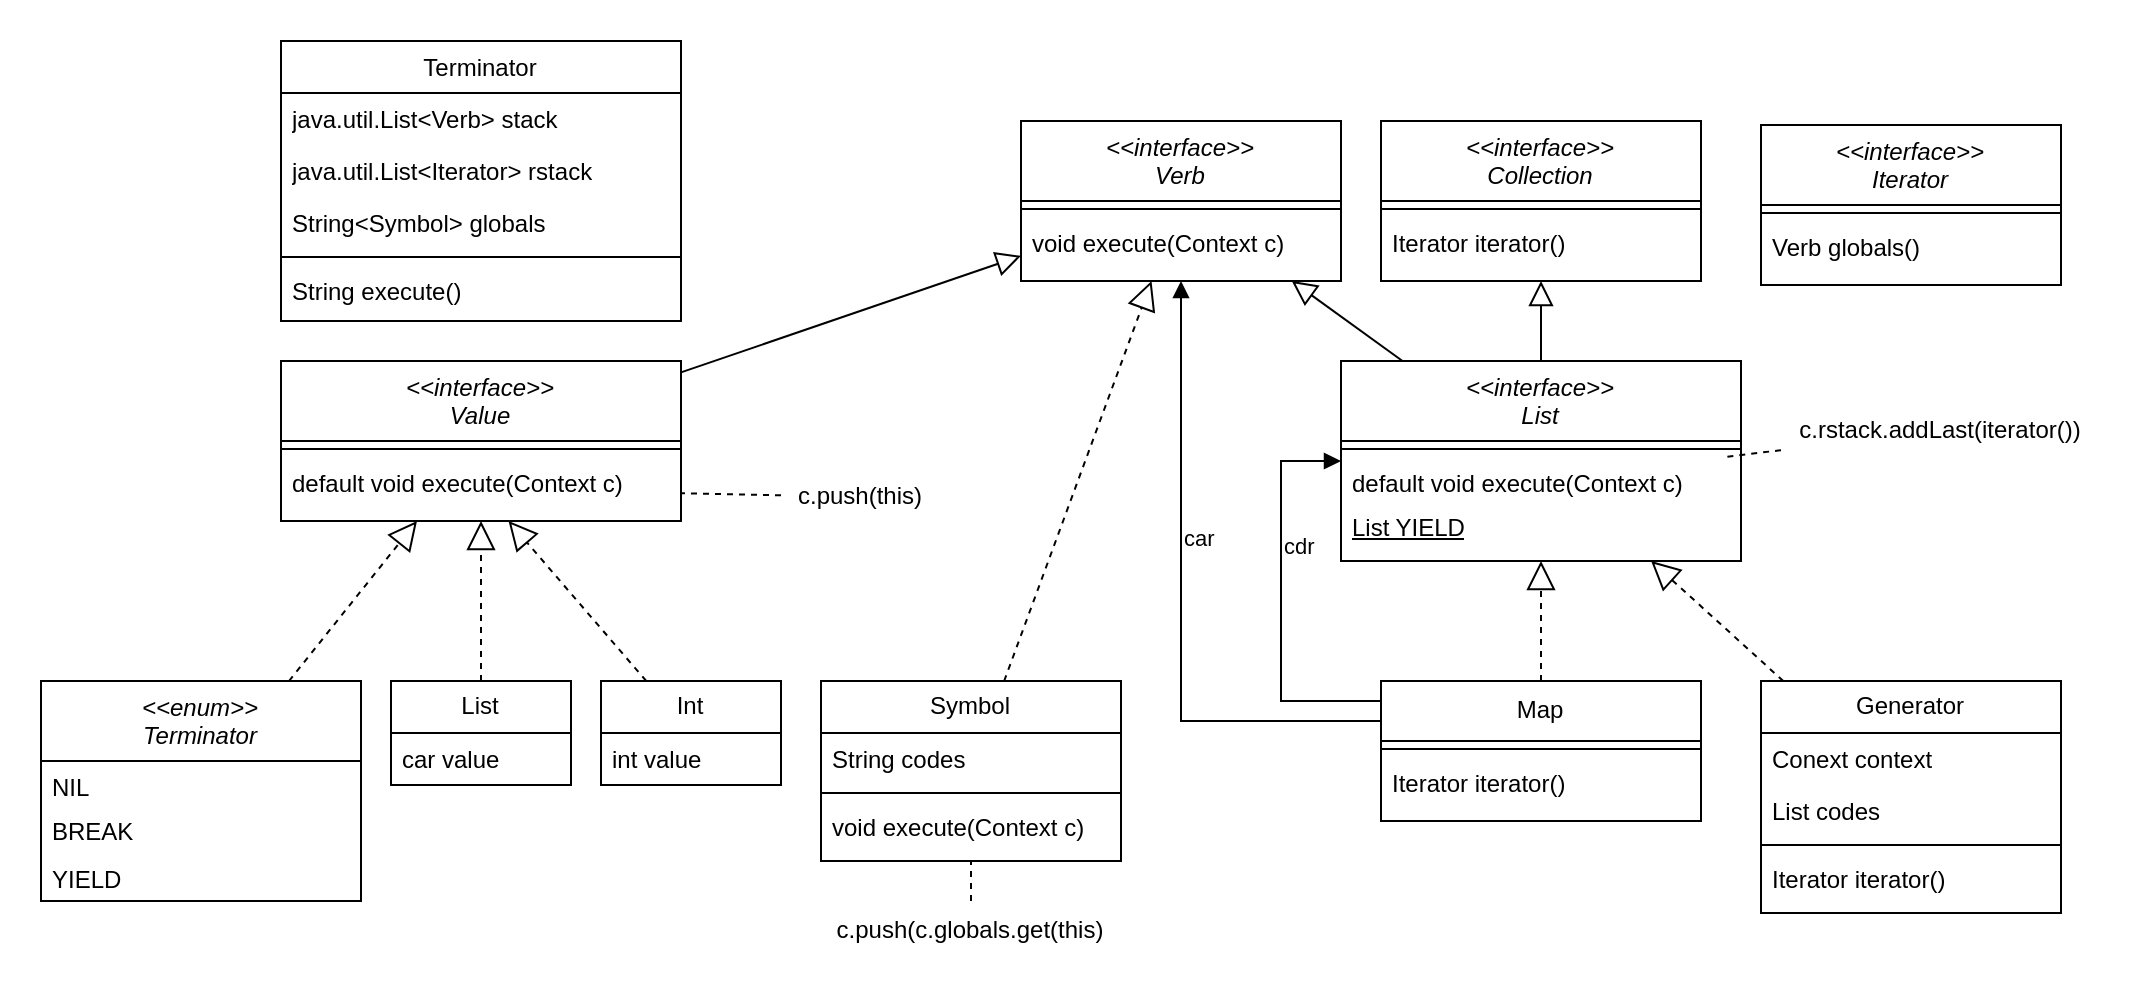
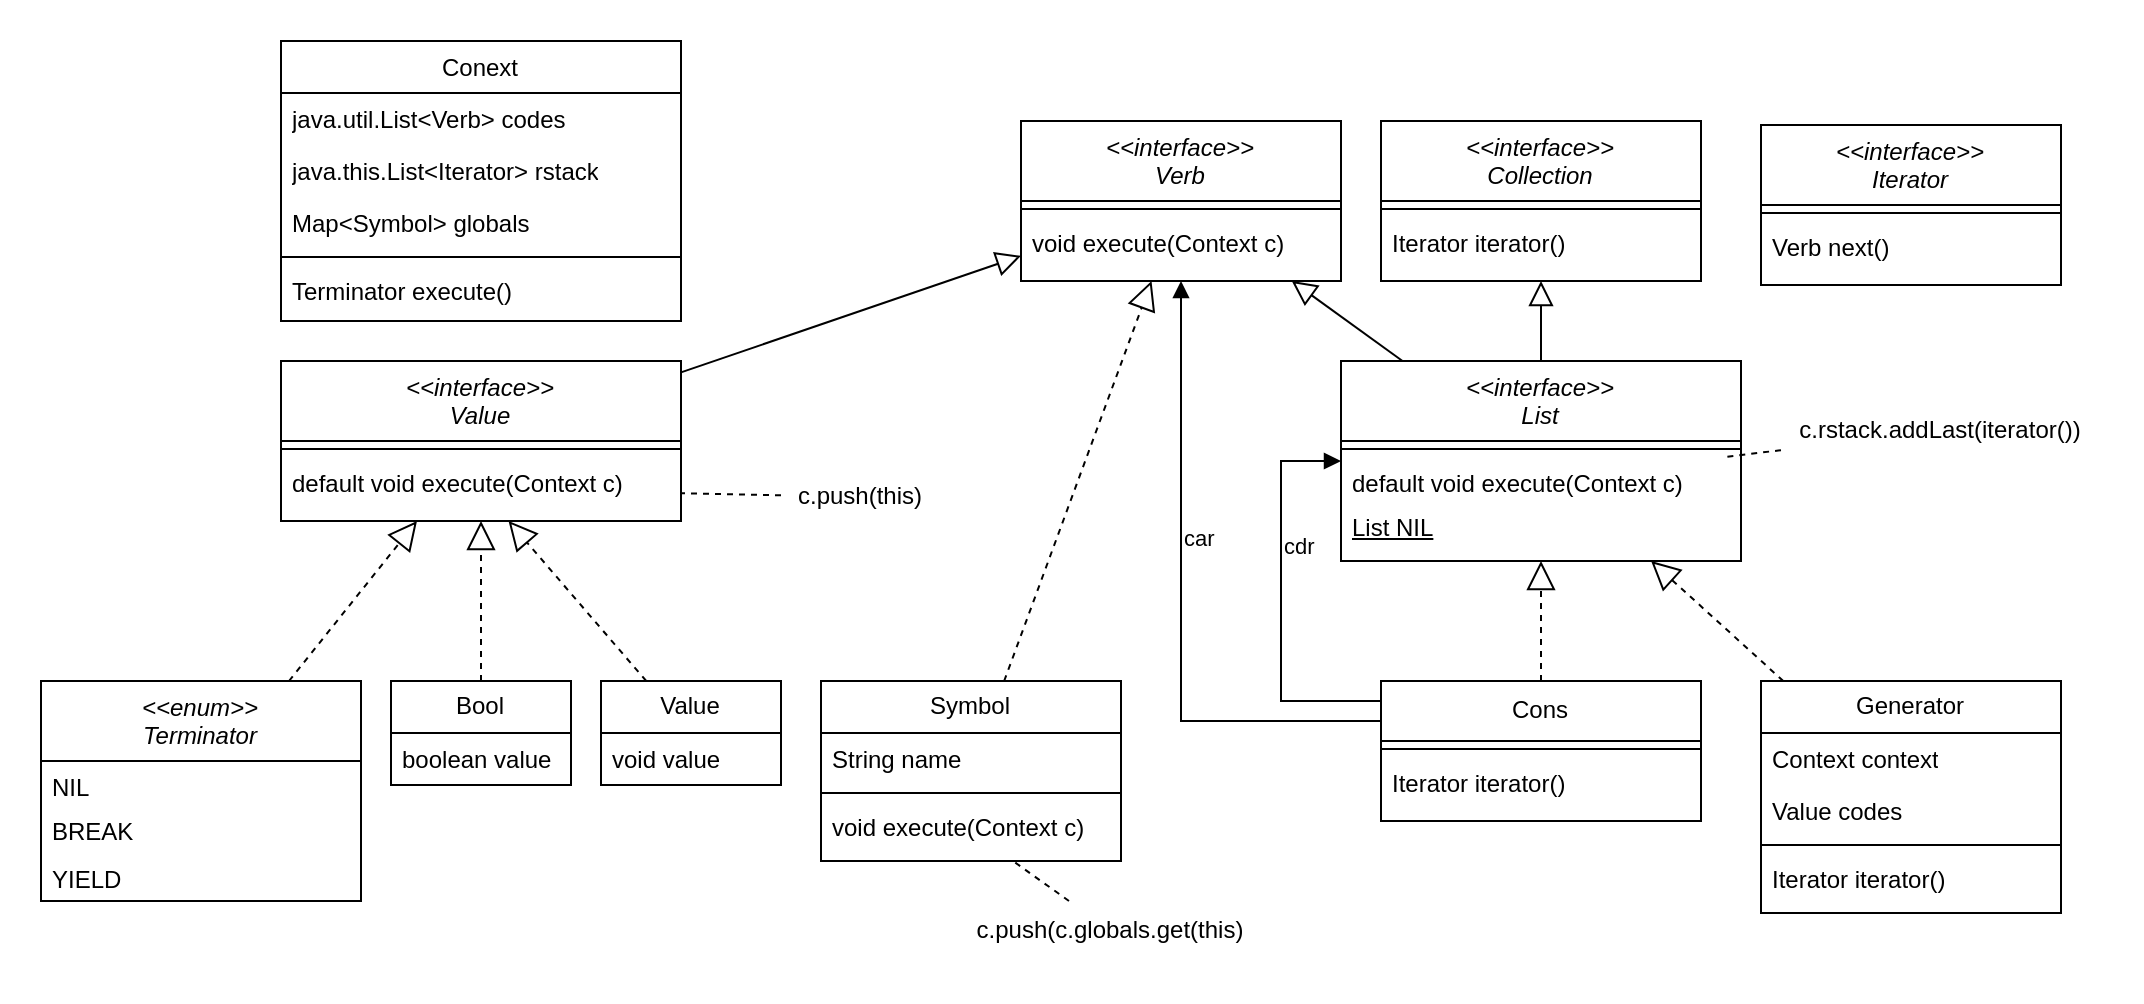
- <mxCell id="33" value="&lt;span style=&quot;font-weight: normal;&quot;&gt;Terminator&lt;/span&gt;" style="swimlane;fontStyle=1;align=center;verticalAlign=top;childLayout=stackLayout;horizontal=1;startSize=26;horizontalStack=0;resizeParent=1;resizeParentMax=0;resizeLast=0;collapsible=1;marginBottom=0;whiteSpace=wrap;html=1;" vertex="1" parent="1"><mxGeometry x="140" y="20" width="200" height="140" as="geometry" /></mxCell>
+ <mxCell id="33" value="&lt;span style=&quot;font-weight: normal;&quot;&gt;Conext&lt;/span&gt;" style="swimlane;fontStyle=1;align=center;verticalAlign=top;childLayout=stackLayout;horizontal=1;startSize=26;horizontalStack=0;resizeParent=1;resizeParentMax=0;resizeLast=0;collapsible=1;marginBottom=0;whiteSpace=wrap;html=1;" vertex="1" parent="1"><mxGeometry x="140" y="20" width="200" height="140" as="geometry" /></mxCell>
- <mxCell id="34" value="java.util.List&amp;lt;Verb&amp;gt; stack" style="text;strokeColor=none;fillColor=none;align=left;verticalAlign=top;spacingLeft=4;spacingRight=4;overflow=hidden;rotatable=0;points=[[0,0.5],[1,0.5]];portConstraint=eastwest;whiteSpace=wrap;html=1;" vertex="1" parent="33"><mxGeometry y="26" width="200" height="26" as="geometry" /></mxCell>
+ <mxCell id="34" value="java.util.List&amp;lt;Verb&amp;gt; codes" style="text;strokeColor=none;fillColor=none;align=left;verticalAlign=top;spacingLeft=4;spacingRight=4;overflow=hidden;rotatable=0;points=[[0,0.5],[1,0.5]];portConstraint=eastwest;whiteSpace=wrap;html=1;" vertex="1" parent="33"><mxGeometry y="26" width="200" height="26" as="geometry" /></mxCell>
- <mxCell id="35" value="java.util.List&amp;lt;Iterator&amp;gt; rstack" style="text;strokeColor=none;fillColor=none;align=left;verticalAlign=top;spacingLeft=4;spacingRight=4;overflow=hidden;rotatable=0;points=[[0,0.5],[1,0.5]];portConstraint=eastwest;whiteSpace=wrap;html=1;" vertex="1" parent="33"><mxGeometry y="52" width="200" height="26" as="geometry" /></mxCell>
+ <mxCell id="35" value="java.this.List&amp;lt;Iterator&amp;gt; rstack" style="text;strokeColor=none;fillColor=none;align=left;verticalAlign=top;spacingLeft=4;spacingRight=4;overflow=hidden;rotatable=0;points=[[0,0.5],[1,0.5]];portConstraint=eastwest;whiteSpace=wrap;html=1;" vertex="1" parent="33"><mxGeometry y="52" width="200" height="26" as="geometry" /></mxCell>
- <mxCell id="36" value="String&amp;lt;Symbol&amp;gt; globals" style="text;strokeColor=none;fillColor=none;align=left;verticalAlign=top;spacingLeft=4;spacingRight=4;overflow=hidden;rotatable=0;points=[[0,0.5],[1,0.5]];portConstraint=eastwest;whiteSpace=wrap;html=1;" vertex="1" parent="33"><mxGeometry y="78" width="200" height="26" as="geometry" /></mxCell>
+ <mxCell id="36" value="Map&amp;lt;Symbol&amp;gt; globals" style="text;strokeColor=none;fillColor=none;align=left;verticalAlign=top;spacingLeft=4;spacingRight=4;overflow=hidden;rotatable=0;points=[[0,0.5],[1,0.5]];portConstraint=eastwest;whiteSpace=wrap;html=1;" vertex="1" parent="33"><mxGeometry y="78" width="200" height="26" as="geometry" /></mxCell>
- <mxCell id="14" value="Verb globals()" style="text;align=left;verticalAlign=top;spacingLeft=4;spacingRight=4;overflow=hidden;rotatable=0;points=[[0,0.5],[1,0.5]];portConstraint=eastwest;" parent="12" vertex="1"><mxGeometry y="48" width="150" height="26" as="geometry" /></mxCell>
+ <mxCell id="14" value="Verb next()" style="text;align=left;verticalAlign=top;spacingLeft=4;spacingRight=4;overflow=hidden;rotatable=0;points=[[0,0.5],[1,0.5]];portConstraint=eastwest;" parent="12" vertex="1"><mxGeometry y="48" width="150" height="26" as="geometry" /></mxCell>
- <mxCell id="38" value="String execute()" style="text;strokeColor=none;fillColor=none;align=left;verticalAlign=top;spacingLeft=4;spacingRight=4;overflow=hidden;rotatable=0;points=[[0,0.5],[1,0.5]];portConstraint=eastwest;whiteSpace=wrap;html=1;" vertex="1" parent="33"><mxGeometry y="112" width="200" height="28" as="geometry" /></mxCell>
+ <mxCell id="38" value="Terminator execute()" style="text;strokeColor=none;fillColor=none;align=left;verticalAlign=top;spacingLeft=4;spacingRight=4;overflow=hidden;rotatable=0;points=[[0,0.5],[1,0.5]];portConstraint=eastwest;whiteSpace=wrap;html=1;" vertex="1" parent="33"><mxGeometry y="112" width="200" height="28" as="geometry" /></mxCell>
- <mxCell id="18" value="&lt;u&gt;List YIELD&lt;/u&gt;" style="text;strokeColor=none;fillColor=none;align=left;verticalAlign=top;spacingLeft=4;spacingRight=4;overflow=hidden;rotatable=0;points=[[0,0.5],[1,0.5]];portConstraint=eastwest;whiteSpace=wrap;html=1;" vertex="1" parent="15"><mxGeometry y="70" width="200" height="26" as="geometry" /></mxCell>
+ <mxCell id="18" value="&lt;u&gt;List NIL&lt;/u&gt;" style="text;strokeColor=none;fillColor=none;align=left;verticalAlign=top;spacingLeft=4;spacingRight=4;overflow=hidden;rotatable=0;points=[[0,0.5],[1,0.5]];portConstraint=eastwest;whiteSpace=wrap;html=1;" vertex="1" parent="15"><mxGeometry y="70" width="200" height="26" as="geometry" /></mxCell>
- <mxCell id="19" value="List" style="swimlane;fontStyle=0;childLayout=stackLayout;horizontal=1;startSize=26;fillColor=none;horizontalStack=0;resizeParent=1;resizeParentMax=0;resizeLast=0;collapsible=1;marginBottom=0;whiteSpace=wrap;html=1;" parent="1" vertex="1"><mxGeometry x="195" y="340" width="90" height="52" as="geometry" /></mxCell>
+ <mxCell id="19" value="Bool" style="swimlane;fontStyle=0;childLayout=stackLayout;horizontal=1;startSize=26;fillColor=none;horizontalStack=0;resizeParent=1;resizeParentMax=0;resizeLast=0;collapsible=1;marginBottom=0;whiteSpace=wrap;html=1;" parent="1" vertex="1"><mxGeometry x="195" y="340" width="90" height="52" as="geometry" /></mxCell>
- <mxCell id="21" value="Int" style="swimlane;fontStyle=0;childLayout=stackLayout;horizontal=1;startSize=26;fillColor=none;horizontalStack=0;resizeParent=1;resizeParentMax=0;resizeLast=0;collapsible=1;marginBottom=0;whiteSpace=wrap;html=1;" parent="1" vertex="1"><mxGeometry x="300" y="340" width="90" height="52" as="geometry" /></mxCell>
+ <mxCell id="21" value="Value" style="swimlane;fontStyle=0;childLayout=stackLayout;horizontal=1;startSize=26;fillColor=none;horizontalStack=0;resizeParent=1;resizeParentMax=0;resizeLast=0;collapsible=1;marginBottom=0;whiteSpace=wrap;html=1;" parent="1" vertex="1"><mxGeometry x="300" y="340" width="90" height="52" as="geometry" /></mxCell>
- <mxCell id="27" value="Map" style="swimlane;fontStyle=0;childLayout=stackLayout;horizontal=1;startSize=30;fillColor=none;horizontalStack=0;resizeParent=1;resizeParentMax=0;resizeLast=0;collapsible=1;marginBottom=0;whiteSpace=wrap;html=1;" parent="1" vertex="1"><mxGeometry x="690" y="340" width="160" height="70" as="geometry" /></mxCell>
+ <mxCell id="27" value="Cons" style="swimlane;fontStyle=0;childLayout=stackLayout;horizontal=1;startSize=30;fillColor=none;horizontalStack=0;resizeParent=1;resizeParentMax=0;resizeLast=0;collapsible=1;marginBottom=0;whiteSpace=wrap;html=1;" parent="1" vertex="1"><mxGeometry x="690" y="340" width="160" height="70" as="geometry" /></mxCell>
- <mxCell id="20" value="car value" style="text;strokeColor=none;fillColor=none;align=left;verticalAlign=top;spacingLeft=4;spacingRight=4;overflow=hidden;rotatable=0;points=[[0,0.5],[1,0.5]];portConstraint=eastwest;whiteSpace=wrap;html=1;" parent="19" vertex="1"><mxGeometry y="26" width="90" height="26" as="geometry" /></mxCell>
+ <mxCell id="20" value="boolean value" style="text;strokeColor=none;fillColor=none;align=left;verticalAlign=top;spacingLeft=4;spacingRight=4;overflow=hidden;rotatable=0;points=[[0,0.5],[1,0.5]];portConstraint=eastwest;whiteSpace=wrap;html=1;" parent="19" vertex="1"><mxGeometry y="26" width="90" height="26" as="geometry" /></mxCell>
- <mxCell id="22" value="int value" style="text;strokeColor=none;fillColor=none;align=left;verticalAlign=top;spacingLeft=4;spacingRight=4;overflow=hidden;rotatable=0;points=[[0,0.5],[1,0.5]];portConstraint=eastwest;whiteSpace=wrap;html=1;" parent="21" vertex="1"><mxGeometry y="26" width="90" height="26" as="geometry" /></mxCell>
+ <mxCell id="22" value="void value" style="text;strokeColor=none;fillColor=none;align=left;verticalAlign=top;spacingLeft=4;spacingRight=4;overflow=hidden;rotatable=0;points=[[0,0.5],[1,0.5]];portConstraint=eastwest;whiteSpace=wrap;html=1;" parent="21" vertex="1"><mxGeometry y="26" width="90" height="26" as="geometry" /></mxCell>
- <mxCell id="49" value="String codes" style="text;strokeColor=none;fillColor=none;align=left;verticalAlign=top;spacingLeft=4;spacingRight=4;overflow=hidden;rotatable=0;points=[[0,0.5],[1,0.5]];portConstraint=eastwest;whiteSpace=wrap;html=1;" vertex="1" parent="48"><mxGeometry y="26" width="150" height="26" as="geometry" /></mxCell>
+ <mxCell id="49" value="String name" style="text;strokeColor=none;fillColor=none;align=left;verticalAlign=top;spacingLeft=4;spacingRight=4;overflow=hidden;rotatable=0;points=[[0,0.5],[1,0.5]];portConstraint=eastwest;whiteSpace=wrap;html=1;" vertex="1" parent="48"><mxGeometry y="26" width="150" height="26" as="geometry" /></mxCell>
- <mxCell id="54" value="Conext context" style="text;strokeColor=none;fillColor=none;align=left;verticalAlign=top;spacingLeft=4;spacingRight=4;overflow=hidden;rotatable=0;points=[[0,0.5],[1,0.5]];portConstraint=eastwest;whiteSpace=wrap;html=1;" vertex="1" parent="53"><mxGeometry y="26" width="150" height="26" as="geometry" /></mxCell>
+ <mxCell id="54" value="Context context" style="text;strokeColor=none;fillColor=none;align=left;verticalAlign=top;spacingLeft=4;spacingRight=4;overflow=hidden;rotatable=0;points=[[0,0.5],[1,0.5]];portConstraint=eastwest;whiteSpace=wrap;html=1;" vertex="1" parent="53"><mxGeometry y="26" width="150" height="26" as="geometry" /></mxCell>
- <mxCell id="55" value="List codes" style="text;strokeColor=none;fillColor=none;align=left;verticalAlign=top;spacingLeft=4;spacingRight=4;overflow=hidden;rotatable=0;points=[[0,0.5],[1,0.5]];portConstraint=eastwest;whiteSpace=wrap;html=1;" vertex="1" parent="53"><mxGeometry y="52" width="150" height="26" as="geometry" /></mxCell>
+ <mxCell id="55" value="Value codes" style="text;strokeColor=none;fillColor=none;align=left;verticalAlign=top;spacingLeft=4;spacingRight=4;overflow=hidden;rotatable=0;points=[[0,0.5],[1,0.5]];portConstraint=eastwest;whiteSpace=wrap;html=1;" vertex="1" parent="53"><mxGeometry y="52" width="150" height="26" as="geometry" /></mxCell>
- <mxCell id="59" value="c.push(c.globals.get(this)" style="text;html=1;strokeColor=none;fillColor=none;align=center;verticalAlign=middle;whiteSpace=wrap;rounded=0;" vertex="1" parent="1"><mxGeometry x="395" y="450" width="180" height="30" as="geometry" /></mxCell>
+ <mxCell id="59" value="c.push(c.globals.get(this)" style="text;html=1;strokeColor=none;fillColor=none;align=center;verticalAlign=middle;whiteSpace=wrap;rounded=0;" vertex="1" parent="1"><mxGeometry x="465" y="450" width="180" height="30" as="geometry" /></mxCell>
